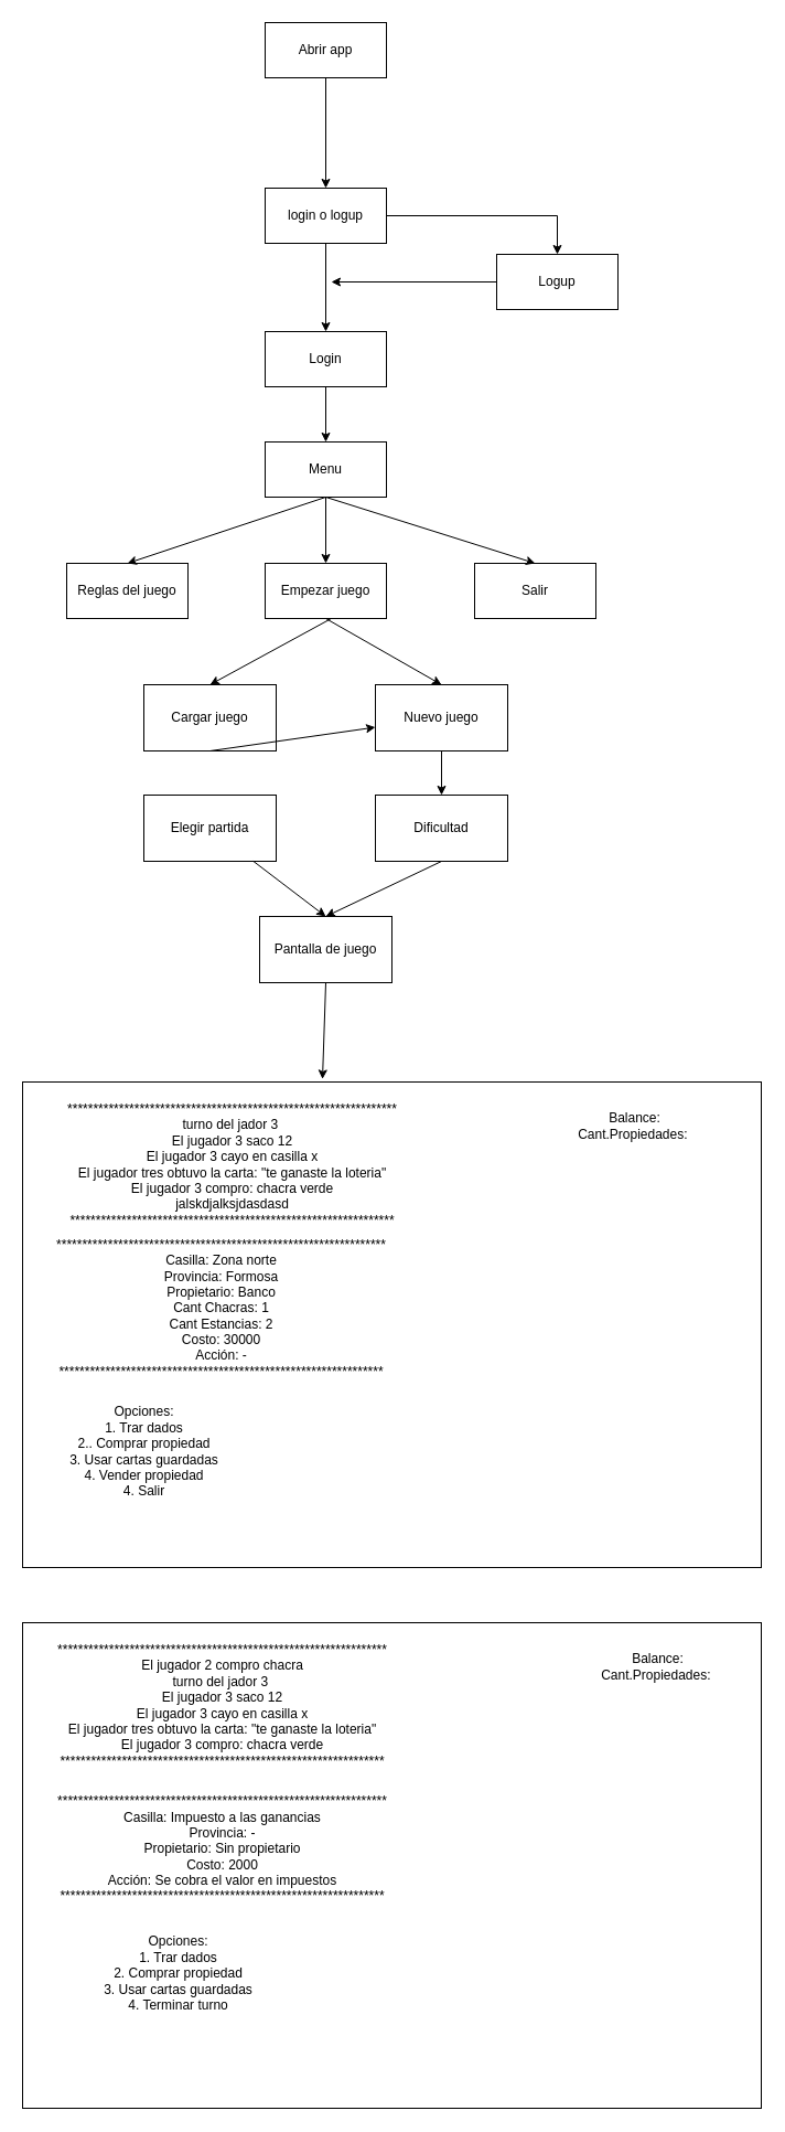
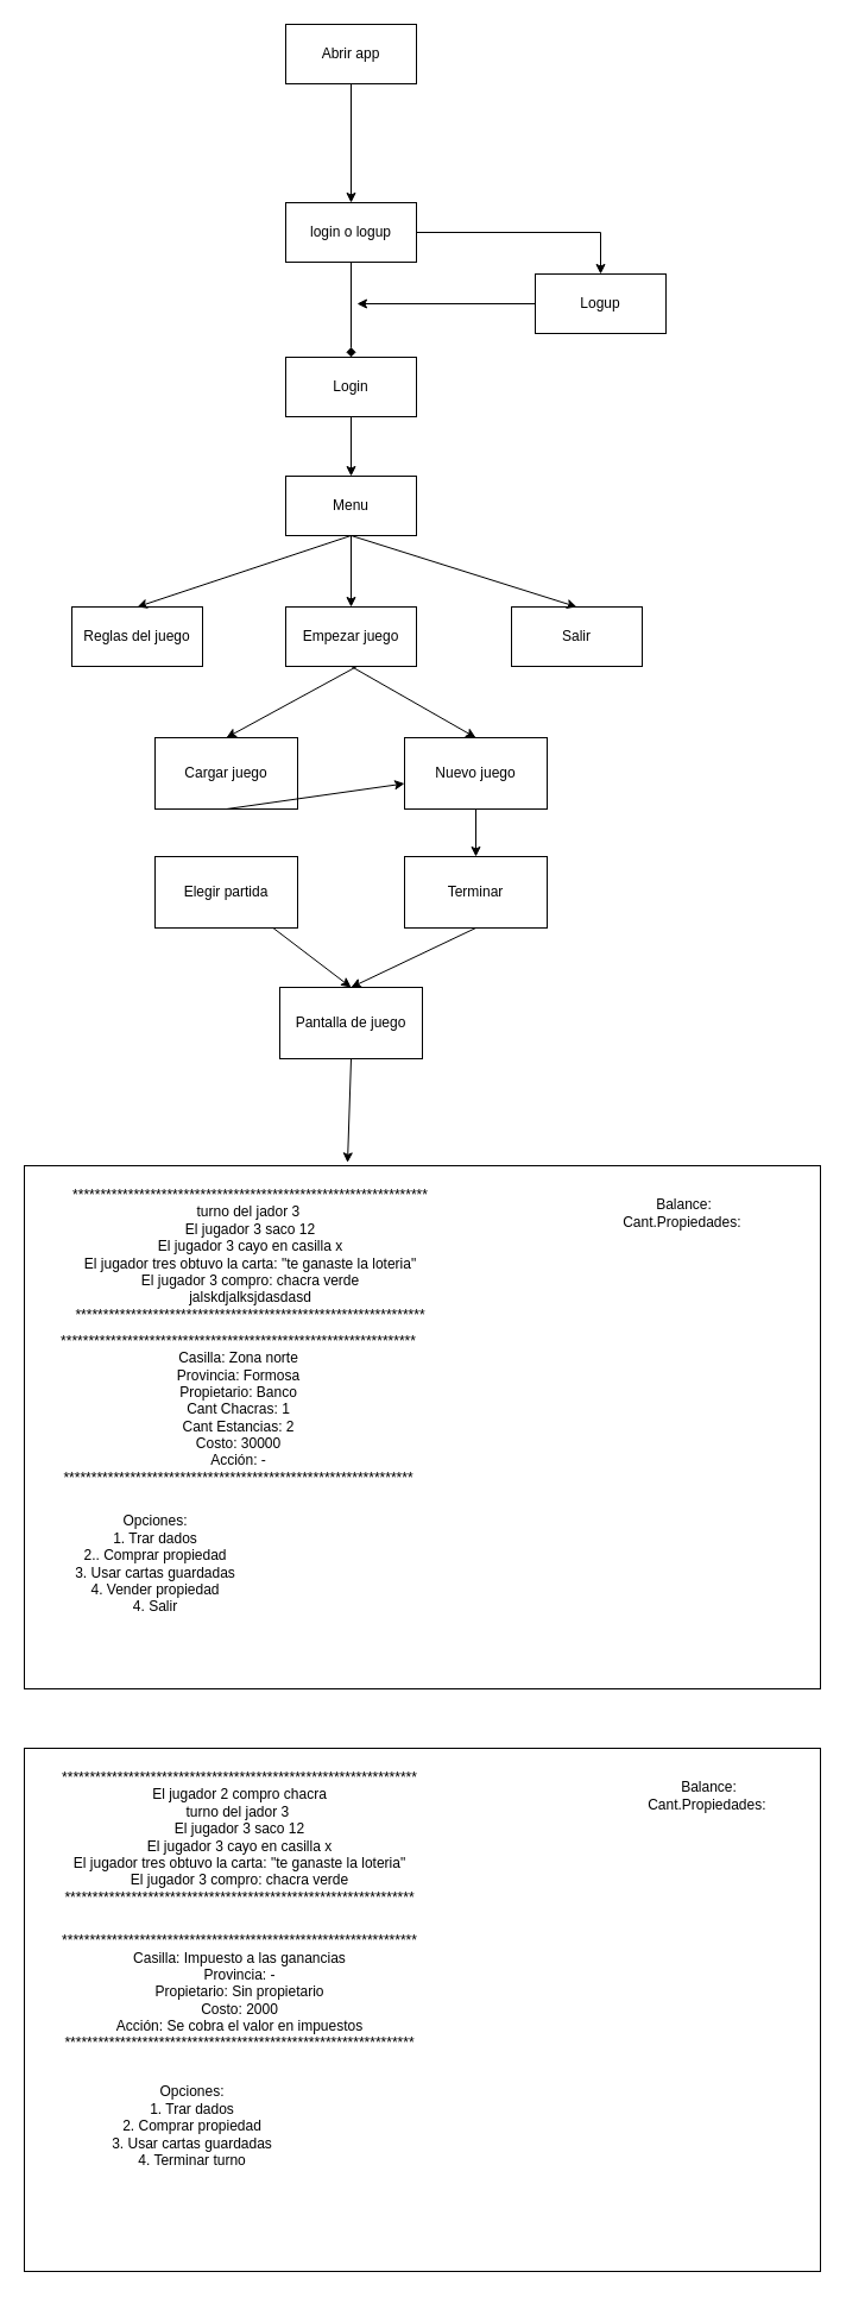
- <mxCell id="12" value="" style="endArrow=classic;html=1;rounded=0;exitX=0.5;exitY=1;exitDx=0;exitDy=0;entryX=0.5;entryY=0;entryDx=0;entryDy=0;" parent="1" source="7" target="9" edge="1"><mxGeometry width="50" height="50" relative="1" as="geometry"><mxPoint x="150" y="205" as="sourcePoint" /><mxPoint x="250" y="205" as="targetPoint" /></mxGeometry></mxCell>
+ <mxCell id="12" value="" style="endArrow=diamond;html=1;rounded=0;exitX=0.5;exitY=1;exitDx=0;exitDy=0;entryX=0.5;entryY=0;entryDx=0;entryDy=0;" parent="1" source="7" target="9" edge="1"><mxGeometry width="50" height="50" relative="1" as="geometry"><mxPoint x="150" y="205" as="sourcePoint" /><mxPoint x="250" y="205" as="targetPoint" /></mxGeometry></mxCell>
- <mxCell id="18" value="Dificultad" style="rounded=0;whiteSpace=wrap;html=1;" parent="1" vertex="1"><mxGeometry x="340" y="720" width="120" height="60" as="geometry" /></mxCell>
+ <mxCell id="18" value="Terminar" style="rounded=0;whiteSpace=wrap;html=1;" parent="1" vertex="1"><mxGeometry x="340" y="720" width="120" height="60" as="geometry" /></mxCell>
